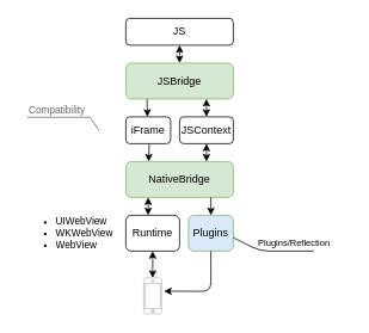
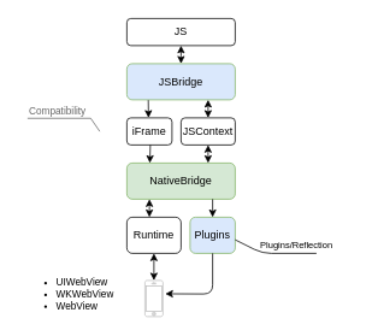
- <mxCell id="7" value="JSBridge" style="rounded=1;whiteSpace=wrap;html=1;fillColor=#d5e8d4;strokeColor=#82b366;" vertex="1" parent="1"><mxGeometry x="140" y="70" width="120" height="40" as="geometry" /></mxCell>
+ <mxCell id="7" value="JSBridge" style="rounded=1;whiteSpace=wrap;html=1;fillColor=#dae8fc;strokeColor=#82b366;" vertex="1" parent="1"><mxGeometry x="140" y="70" width="120" height="40" as="geometry" /></mxCell>
- <mxCell id="4" value="&lt;ul style=&quot;font-size: 11px&quot;&gt;&lt;li&gt;&lt;font style=&quot;font-size: 11px&quot;&gt;UIWebView&lt;/font&gt;&lt;/li&gt;&lt;li&gt;WKWebView&lt;/li&gt;&lt;li&gt;WebView&lt;/li&gt;&lt;/ul&gt;" style="text;strokeColor=none;fillColor=none;html=1;whiteSpace=wrap;verticalAlign=middle;overflow=hidden;" vertex="1" parent="1"><mxGeometry x="20" y="225" width="120" height="70" as="geometry" /></mxCell>
+ <mxCell id="4" value="&lt;ul style=&quot;font-size: 11px&quot;&gt;&lt;li&gt;&lt;font style=&quot;font-size: 11px&quot;&gt;UIWebView&lt;/font&gt;&lt;/li&gt;&lt;li&gt;WKWebView&lt;/li&gt;&lt;li&gt;WebView&lt;/li&gt;&lt;/ul&gt;" style="text;strokeColor=none;fillColor=none;html=1;whiteSpace=wrap;verticalAlign=middle;overflow=hidden;" vertex="1" parent="1"><mxGeometry x="20" y="290" width="120" height="70" as="geometry" /></mxCell>
